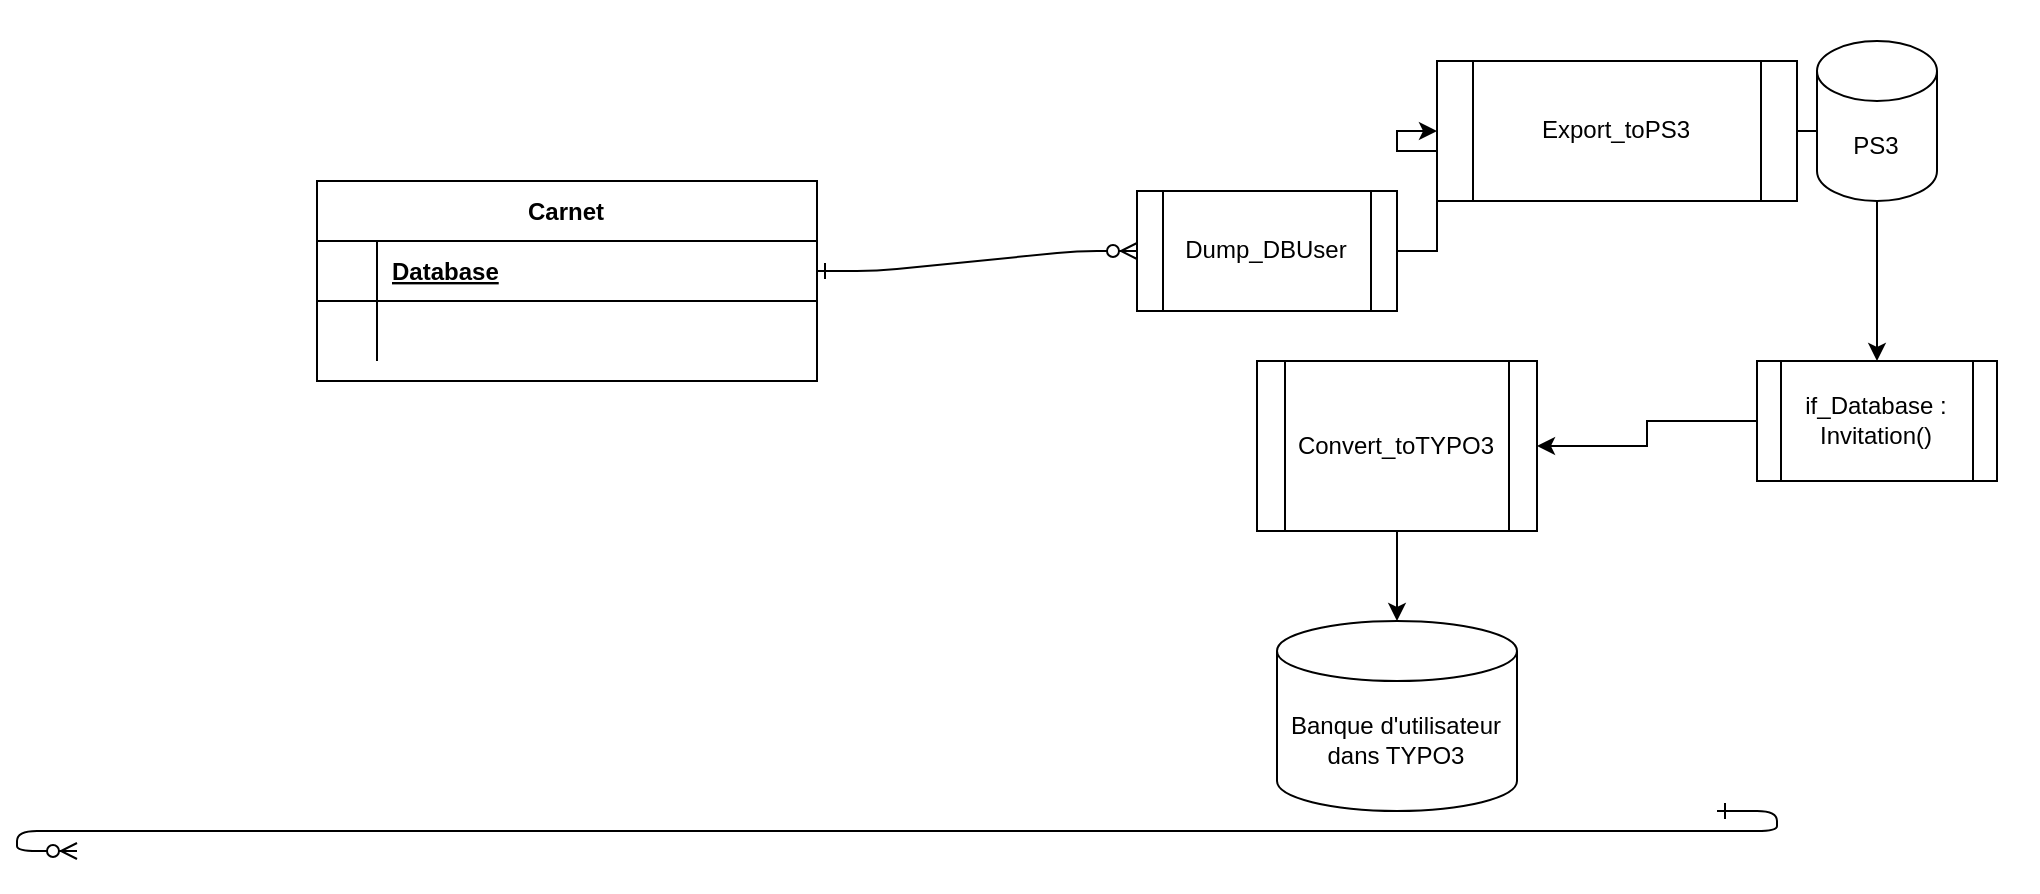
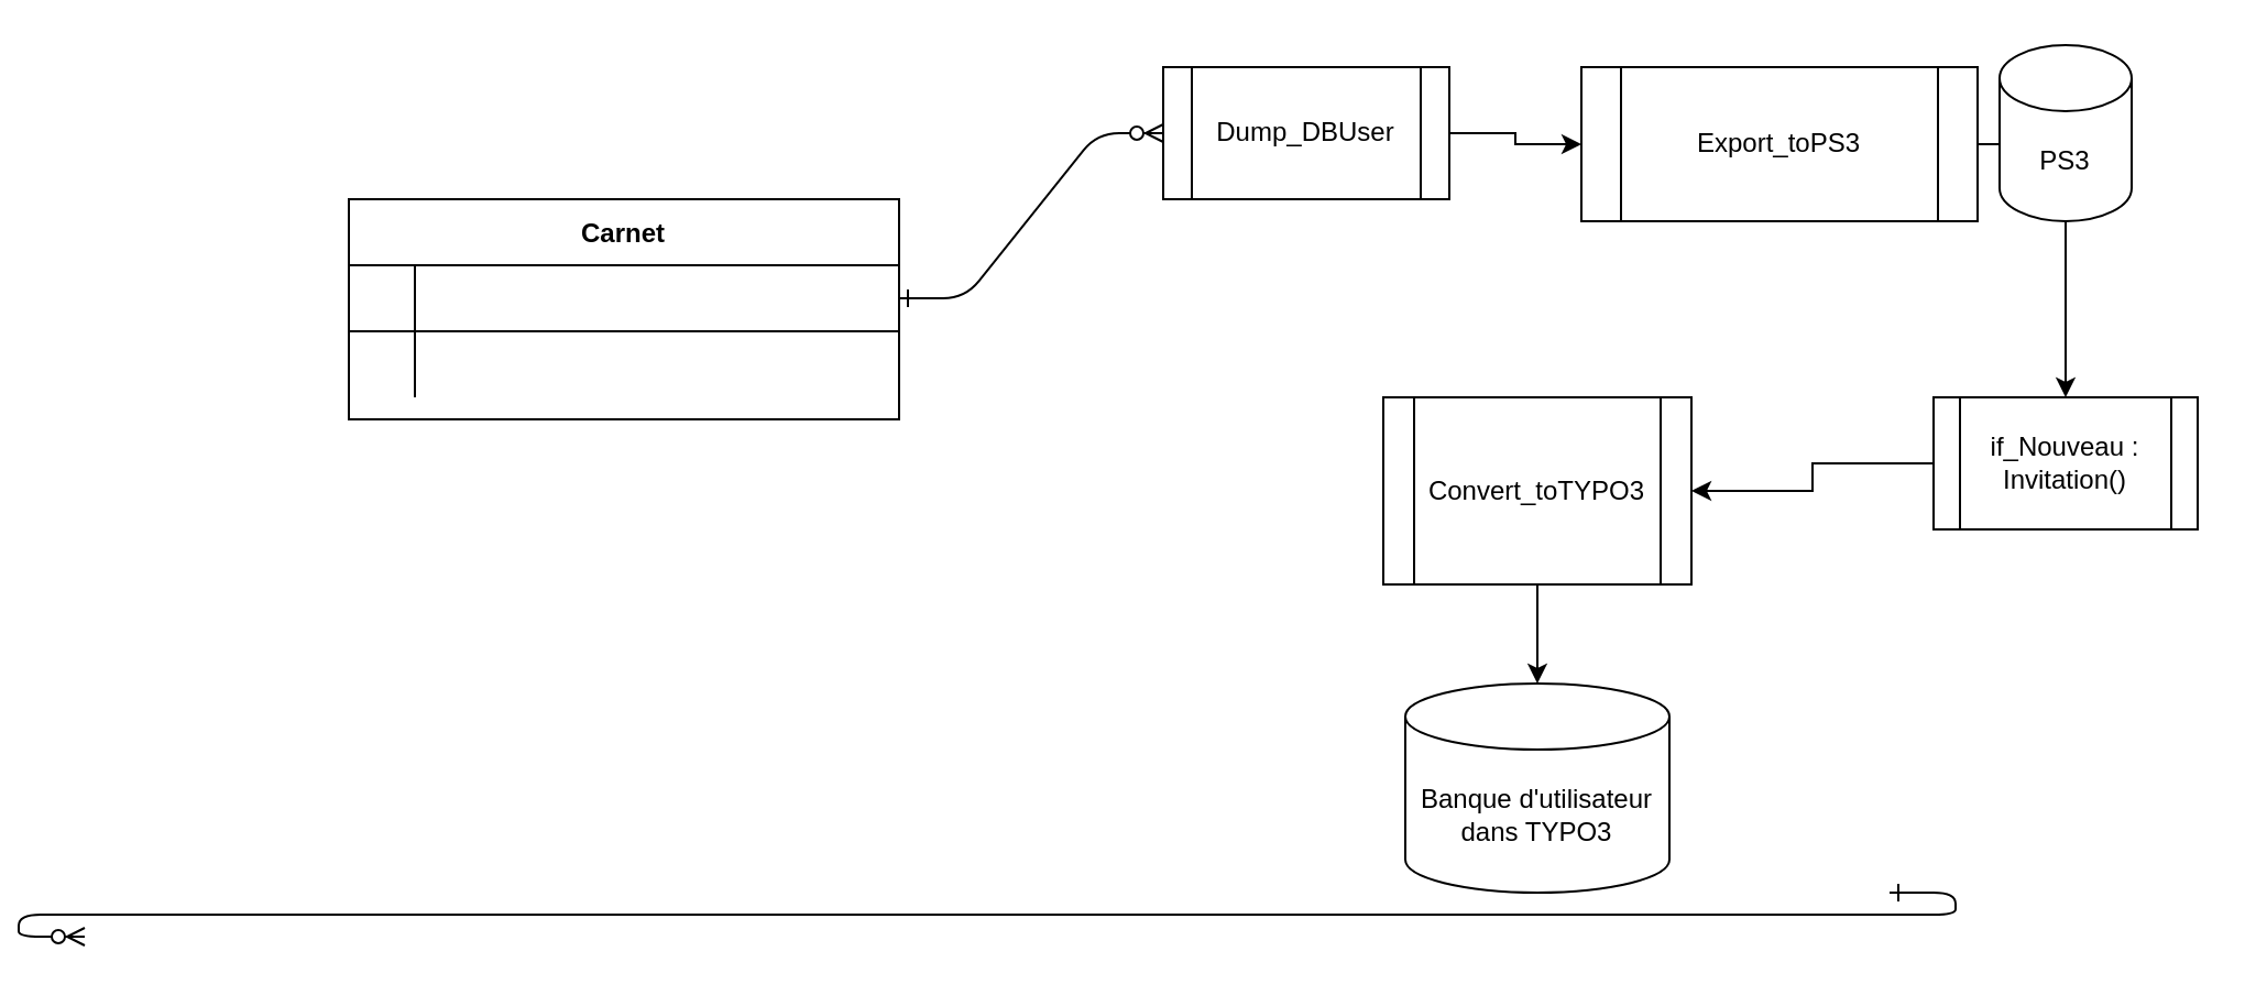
- <mxCell id="12" value="Dump_DBUser" style="shape=process;whiteSpace=wrap;html=1;backgroundOutline=1;" vertex="1" parent="1"><mxGeometry x="550" y="95" width="130" height="60" as="geometry" /></mxCell>
+ <mxCell id="12" value="Dump_DBUser" style="shape=process;whiteSpace=wrap;html=1;backgroundOutline=1;" vertex="1" parent="1"><mxGeometry x="510" y="30" width="130" height="60" as="geometry" /></mxCell>
- <mxCell id="7" value="Database" style="shape=partialRectangle;overflow=hidden;connectable=0;fillColor=none;top=0;left=0;bottom=0;right=0;align=left;spacingLeft=6;fontStyle=5;" parent="5" vertex="1"><mxGeometry x="30" width="220" height="30" as="geometry" /></mxCell>
- <mxCell id="21" value="if_Database : Invitation()" style="shape=process;whiteSpace=wrap;html=1;backgroundOutline=1;" vertex="1" parent="1"><mxGeometry x="860" y="180" width="120" height="60" as="geometry" /></mxCell>
+ <mxCell id="21" value="if_Nouveau : Invitation()" style="shape=process;whiteSpace=wrap;html=1;backgroundOutline=1;" vertex="1" parent="1"><mxGeometry x="860" y="180" width="120" height="60" as="geometry" /></mxCell>
